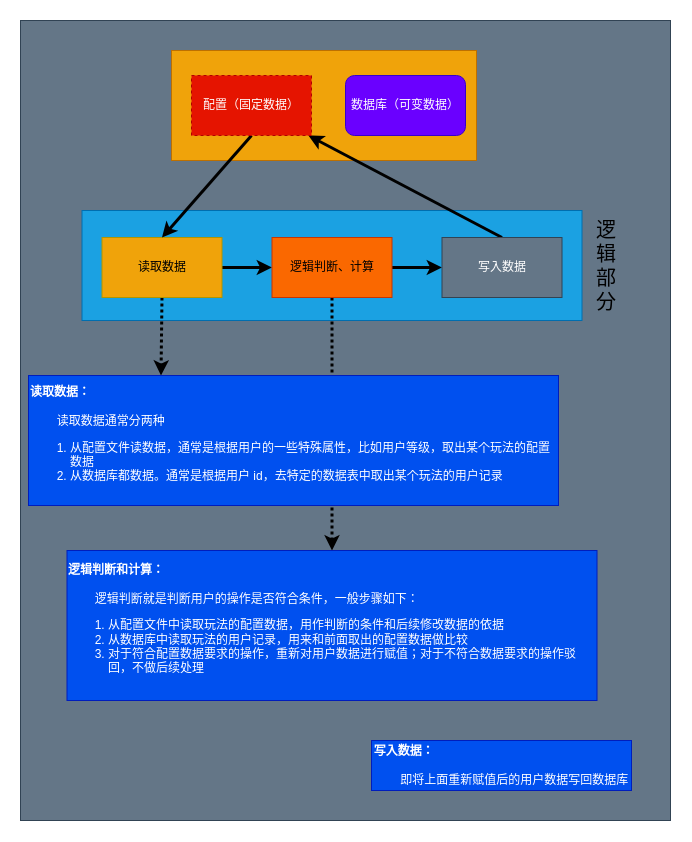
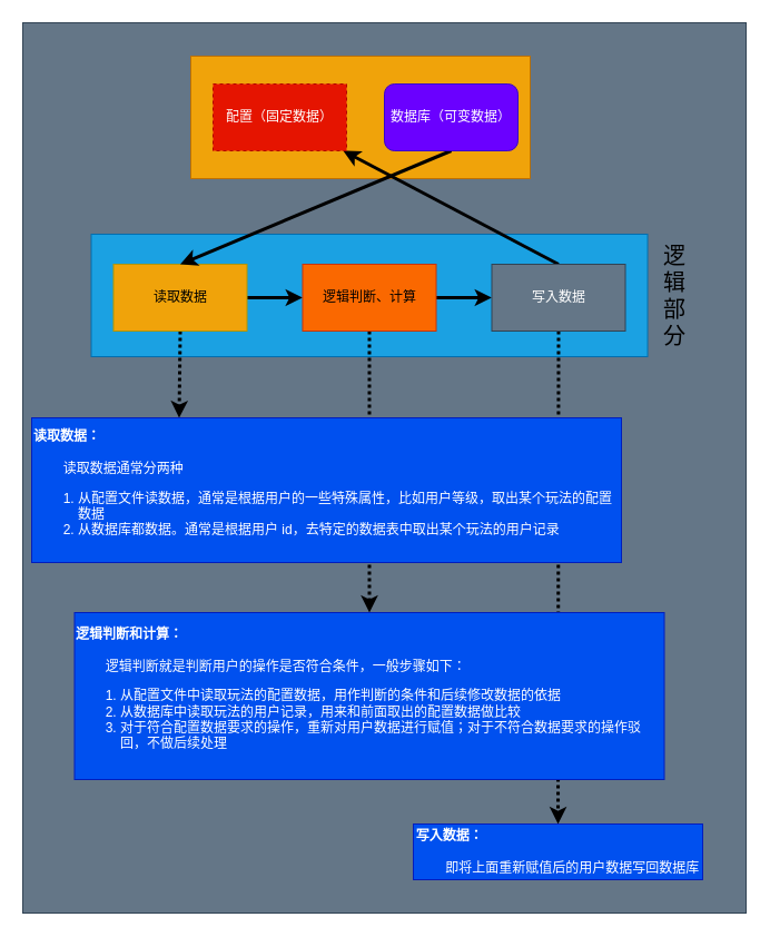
- <mxCell id="14" style="edgeStyle=none;rounded=0;orthogonalLoop=1;jettySize=auto;html=1;exitX=0.5;exitY=1;exitDx=0;exitDy=0;entryX=0.5;entryY=0;entryDx=0;entryDy=0;strokeWidth=3;" parent="1" source="15" target="7" edge="1"><mxGeometry relative="1" as="geometry" /></mxCell>
+ <mxCell id="16" style="edgeStyle=none;rounded=0;orthogonalLoop=1;jettySize=auto;html=1;exitX=0.5;exitY=1;exitDx=0;exitDy=0;entryX=0.5;entryY=0;entryDx=0;entryDy=0;strokeWidth=3;" parent="1" source="17" target="7" edge="1"><mxGeometry relative="1" as="geometry" /></mxCell>
+ <mxCell id="12" style="edgeStyle=none;rounded=0;orthogonalLoop=1;jettySize=auto;html=1;exitX=0.5;exitY=1;exitDx=0;exitDy=0;dashed=1;dashPattern=1 1;strokeWidth=3;" parent="1" source="13" target="20" edge="1"><mxGeometry relative="1" as="geometry" /></mxCell>
